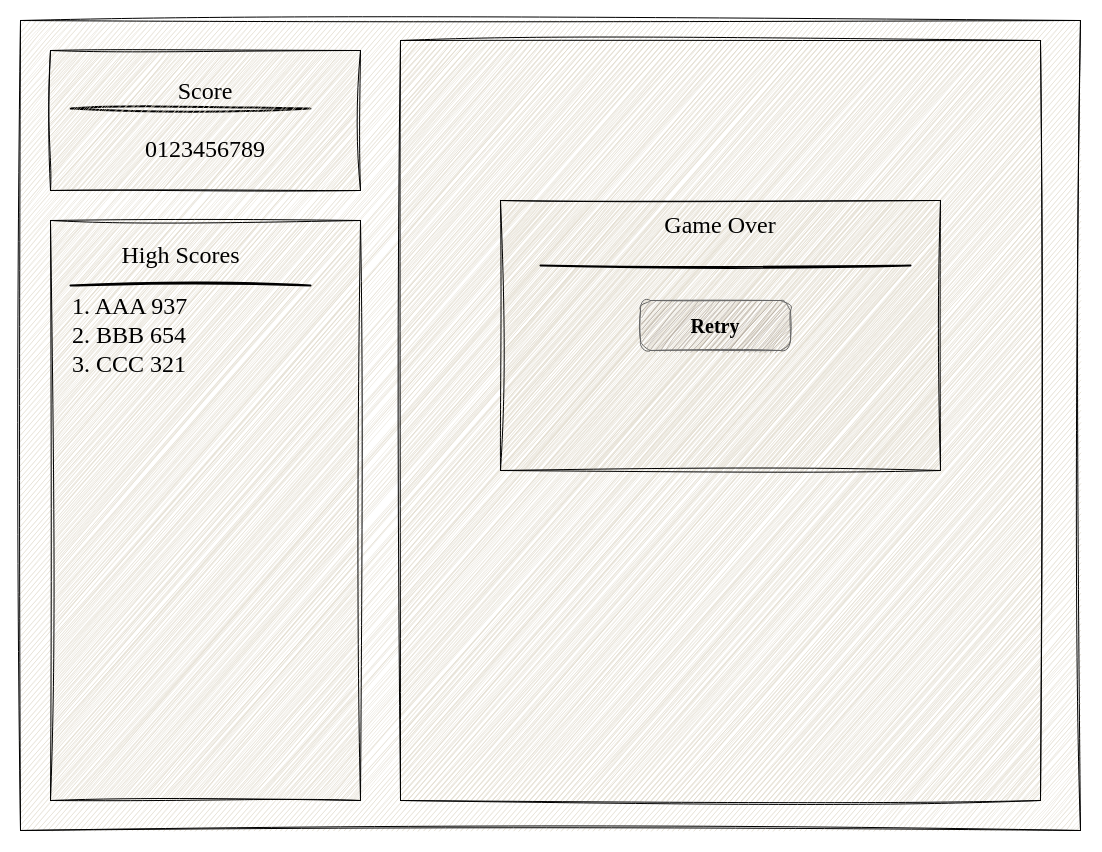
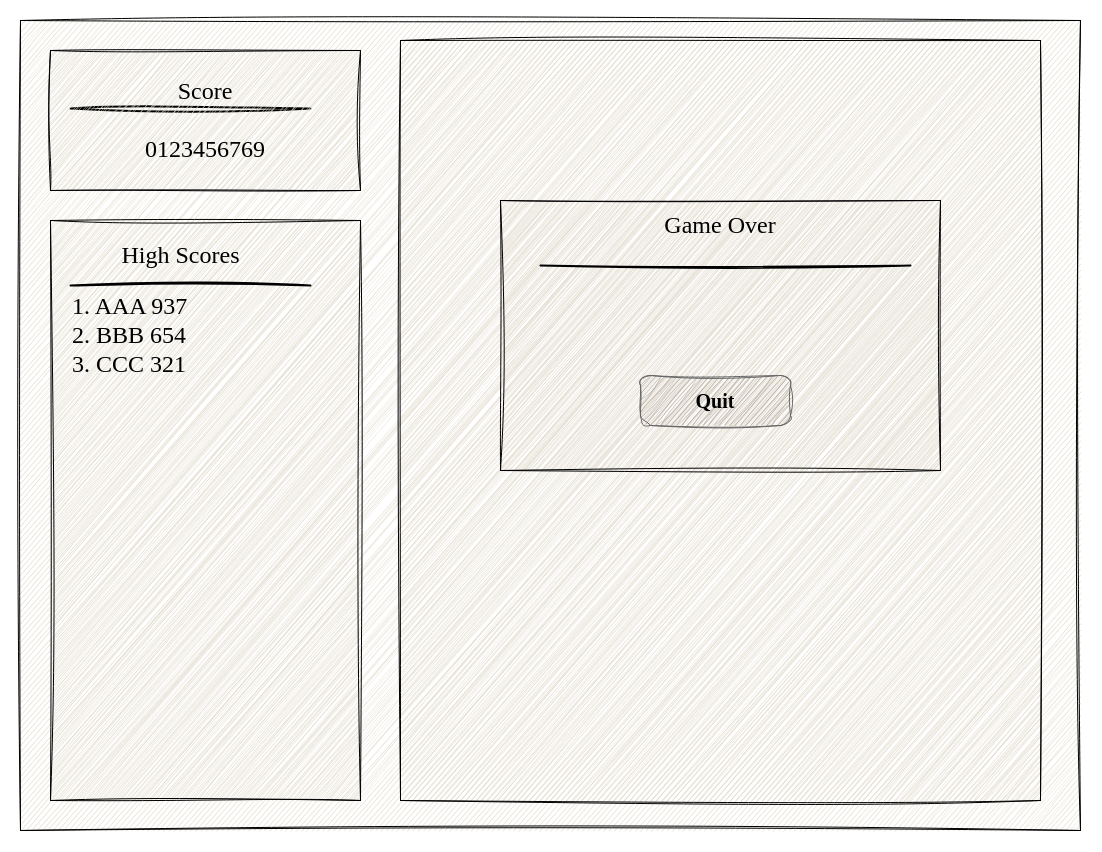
- <mxCell id="5" value="&lt;div&gt;Score&lt;/div&gt;&lt;div&gt;&lt;br&gt;&lt;/div&gt;&lt;div&gt;0123456789&lt;br&gt;&lt;/div&gt;" style="whiteSpace=wrap;html=1;rounded=0;shadow=0;labelBackgroundColor=none;strokeWidth=1;fontFamily=Cabin Sketch;fontSize=24;align=center;comic=1;fillColor=#e0dbcd;sketch=1;curveFitting=1;jiggle=2;fontSource=https%3A%2F%2Ffonts.googleapis.com%2Fcss%3Ffamily%3DCabin%2BSketch;" vertex="1" parent="1"><mxGeometry x="50" y="50" width="310" height="140" as="geometry" /></mxCell>
+ <mxCell id="5" value="&lt;div&gt;Score&lt;/div&gt;&lt;div&gt;&lt;br&gt;&lt;/div&gt;&lt;div&gt;0123456769&lt;br&gt;&lt;/div&gt;" style="whiteSpace=wrap;html=1;rounded=0;shadow=0;labelBackgroundColor=none;strokeWidth=1;fontFamily=Cabin Sketch;fontSize=24;align=center;comic=1;fillColor=#e0dbcd;sketch=1;curveFitting=1;jiggle=2;fontSource=https%3A%2F%2Ffonts.googleapis.com%2Fcss%3Ffamily%3DCabin%2BSketch;" vertex="1" parent="1"><mxGeometry x="50" y="50" width="310" height="140" as="geometry" /></mxCell>
- <mxCell id="13" value="Retry" style="strokeWidth=1;shadow=0;dashed=0;align=center;html=1;shape=mxgraph.mockup.buttons.button;strokeColor=#666666;fontColor=#000000;mainText=;buttonStyle=round;fontSize=20;fontStyle=1;fillColor=#A89F94;whiteSpace=wrap;sketch=1;hachureGap=4;jiggle=2;curveFitting=1;fontFamily=Cabin Sketch;fontSource=https%3A%2F%2Ffonts.googleapis.com%2Fcss%3Ffamily%3DCabin%2BSketch;" vertex="1" parent="1"><mxGeometry x="640" y="300" width="150" height="50" as="geometry" /></mxCell>
+ <mxCell id="14" value="Quit" style="strokeWidth=1;shadow=0;dashed=0;align=center;html=1;shape=mxgraph.mockup.buttons.button;strokeColor=#666666;fontColor=#000000;mainText=;buttonStyle=round;fontSize=20;fontStyle=1;fillColor=#A89F94;whiteSpace=wrap;sketch=1;hachureGap=4;jiggle=2;curveFitting=1;fontFamily=Cabin Sketch;fontSource=https%3A%2F%2Ffonts.googleapis.com%2Fcss%3Ffamily%3DCabin%2BSketch;" vertex="1" parent="1"><mxGeometry x="640" y="375" width="150" height="50" as="geometry" /></mxCell>
